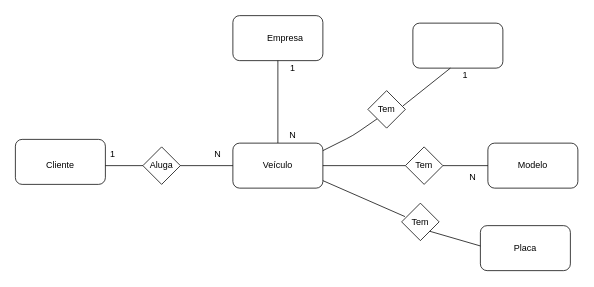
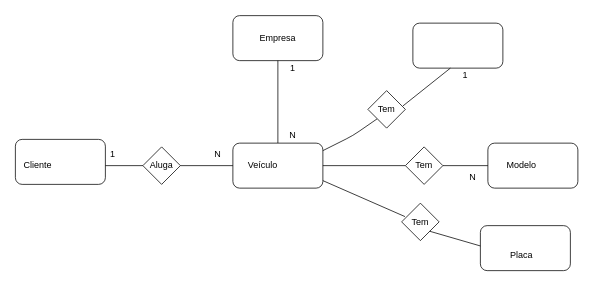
- <mxCell id="3" value="&lt;div&gt;Empresa&lt;/div&gt;" style="text;html=1;strokeColor=none;fillColor=none;align=center;verticalAlign=middle;whiteSpace=wrap;rounded=0;" vertex="1" parent="1"><mxGeometry x="360" y="40" width="40" height="20" as="geometry" /></mxCell>
+ <mxCell id="3" value="&lt;div&gt;Empresa&lt;/div&gt;" style="text;html=1;strokeColor=none;fillColor=none;align=center;verticalAlign=middle;whiteSpace=wrap;rounded=0;" vertex="1" parent="1"><mxGeometry x="350" y="40" width="40" height="20" as="geometry" /></mxCell>
- <mxCell id="8" value="Cliente" style="text;html=1;strokeColor=none;fillColor=none;align=center;verticalAlign=middle;whiteSpace=wrap;rounded=0;" vertex="1" parent="1"><mxGeometry x="60" y="210" width="40" height="20" as="geometry" /></mxCell>
+ <mxCell id="8" value="Cliente" style="text;html=1;strokeColor=none;fillColor=none;align=center;verticalAlign=middle;whiteSpace=wrap;rounded=0;" vertex="1" parent="1"><mxGeometry x="30" y="210" width="40" height="20" as="geometry" /></mxCell>
- <mxCell id="9" value="Veículo" style="text;html=1;strokeColor=none;fillColor=none;align=center;verticalAlign=middle;whiteSpace=wrap;rounded=0;" vertex="1" parent="1"><mxGeometry x="350" y="210" width="40" height="20" as="geometry" /></mxCell>
+ <mxCell id="9" value="Veículo" style="text;html=1;strokeColor=none;fillColor=none;align=center;verticalAlign=middle;whiteSpace=wrap;rounded=0;" vertex="1" parent="1"><mxGeometry x="330" y="210" width="40" height="20" as="geometry" /></mxCell>
- <mxCell id="16" value="Modelo" style="text;html=1;strokeColor=none;fillColor=none;align=center;verticalAlign=middle;whiteSpace=wrap;rounded=0;" vertex="1" parent="1"><mxGeometry x="690" y="210" width="40" height="20" as="geometry" /></mxCell>
+ <mxCell id="16" value="Modelo" style="text;html=1;strokeColor=none;fillColor=none;align=center;verticalAlign=middle;whiteSpace=wrap;rounded=0;" vertex="1" parent="1"><mxGeometry x="675" y="210" width="40" height="20" as="geometry" /></mxCell>
- <mxCell id="29" value="Placa" style="text;html=1;strokeColor=none;fillColor=none;align=center;verticalAlign=middle;whiteSpace=wrap;rounded=0;" vertex="1" parent="1"><mxGeometry x="680" y="320" width="40" height="20" as="geometry" /></mxCell>
+ <mxCell id="29" value="Placa" style="text;html=1;strokeColor=none;fillColor=none;align=center;verticalAlign=middle;whiteSpace=wrap;rounded=0;" vertex="1" parent="1"><mxGeometry x="675" y="330" width="40" height="20" as="geometry" /></mxCell>
